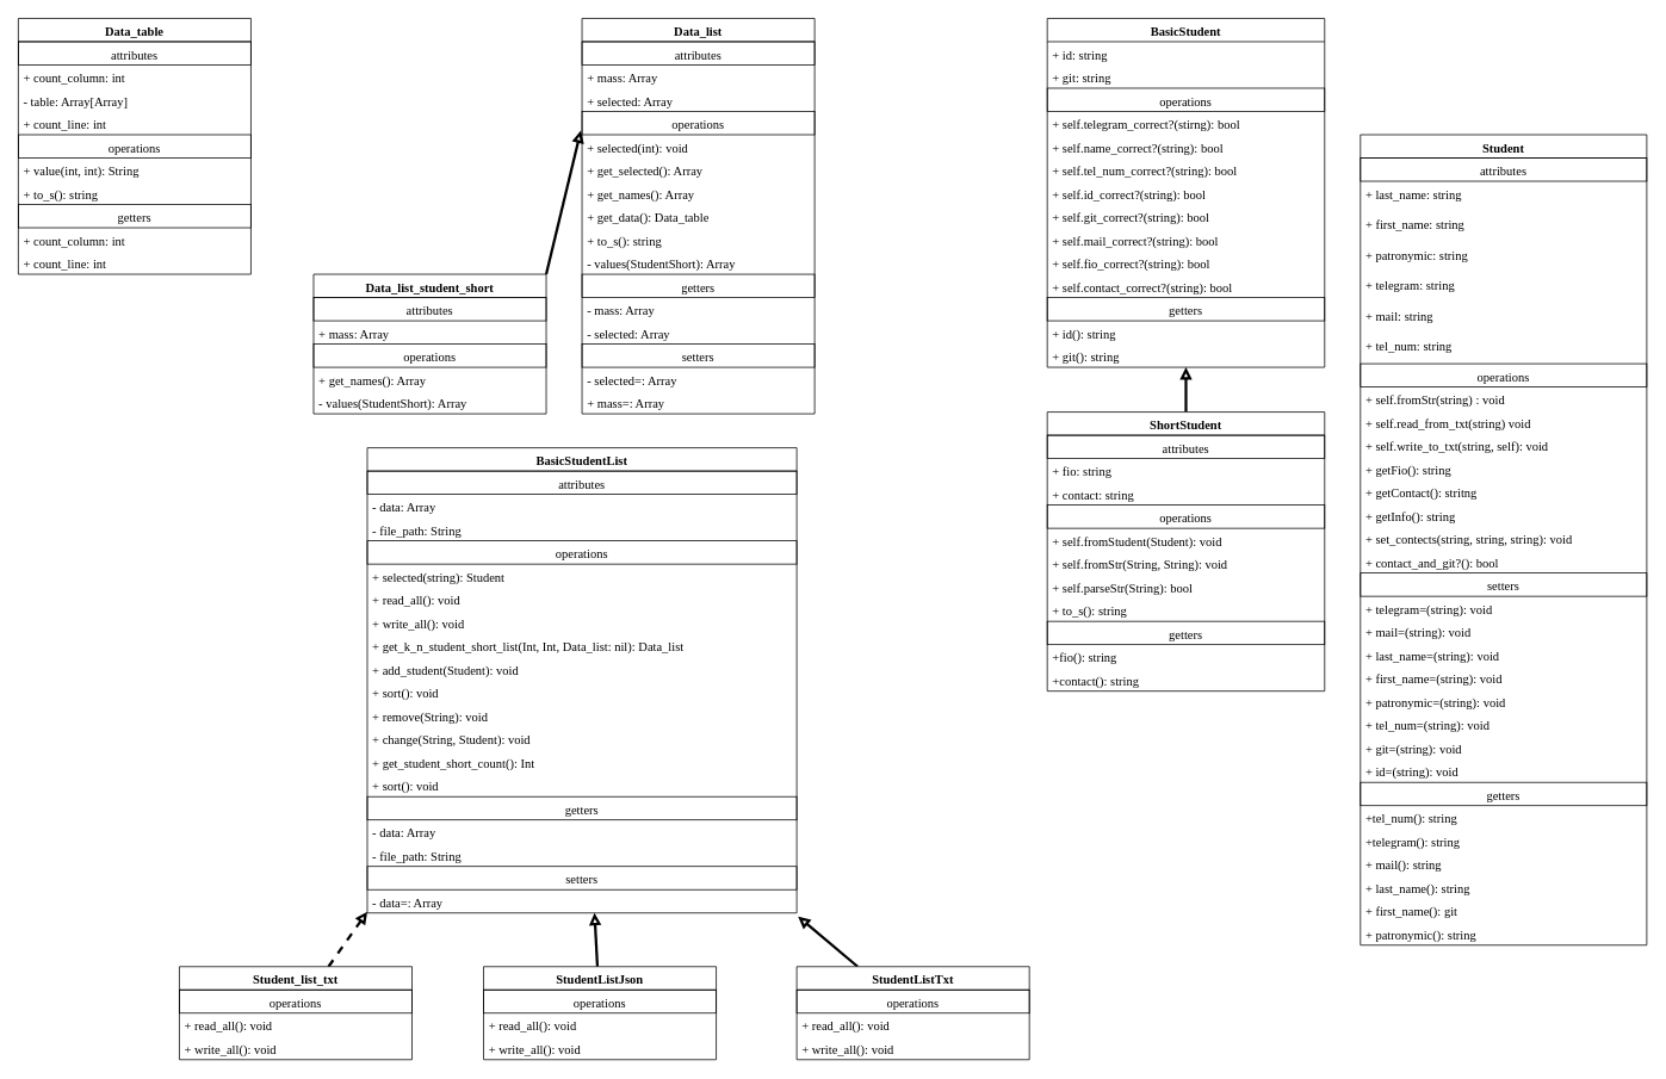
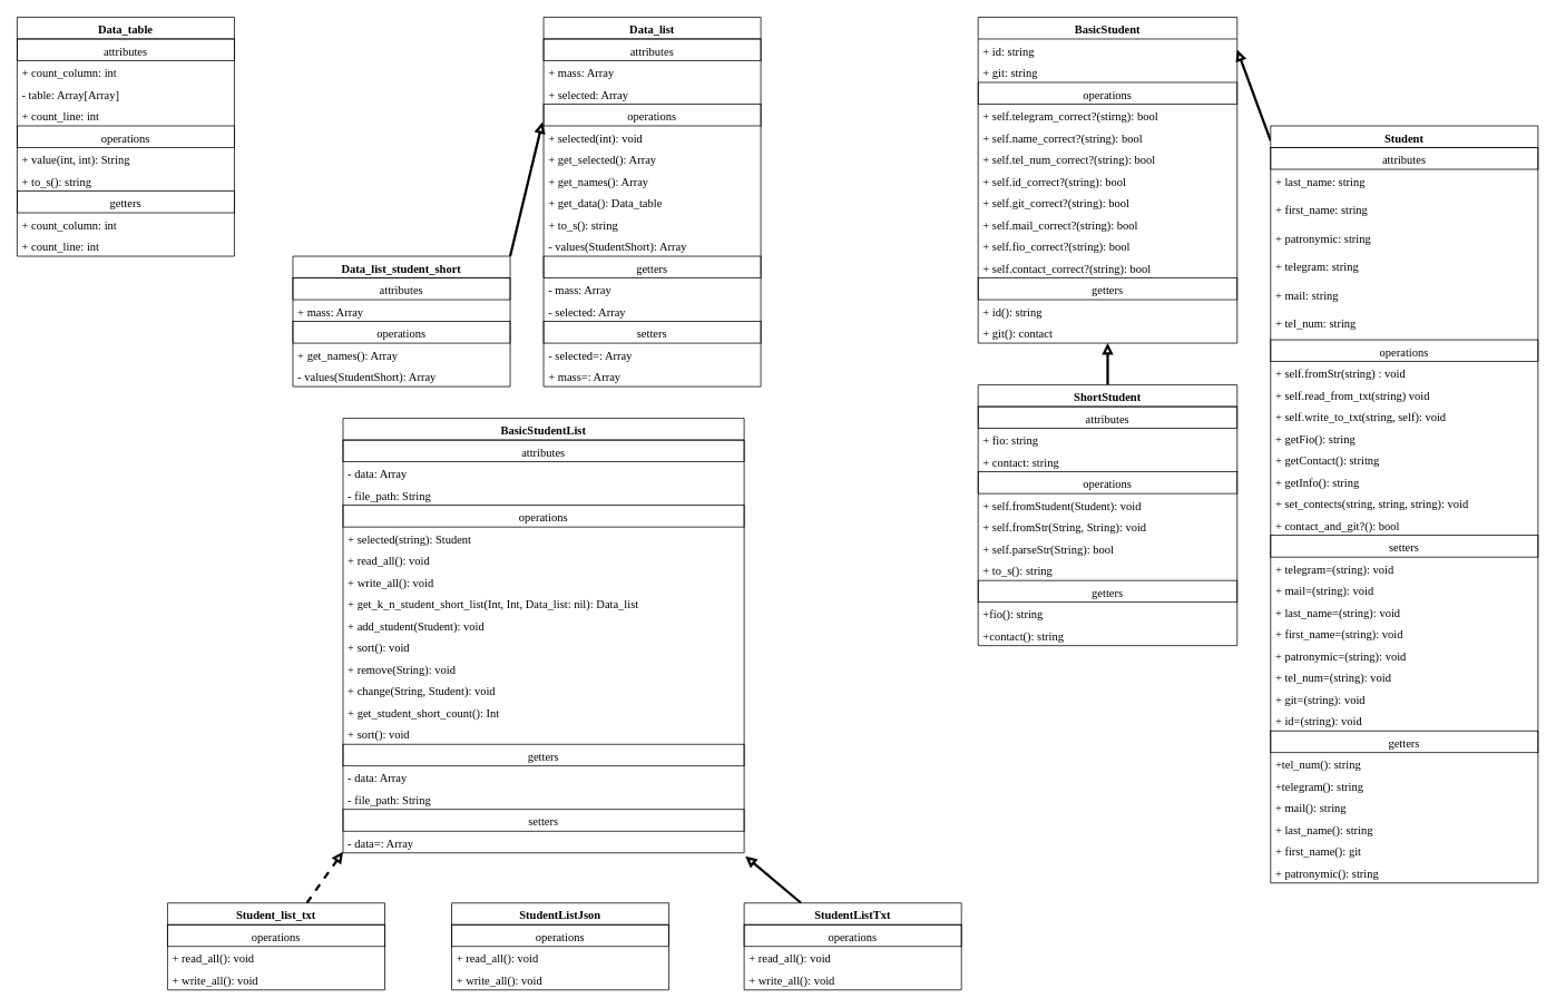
+ <mxCell id="30" style="edgeStyle=none;html=1;entryX=1;entryY=0.5;entryDx=0;entryDy=0;fontFamily=Verdana;fontSize=14;endArrow=block;endFill=0;strokeWidth=3;" parent="1" source="31" target="3" edge="1"><mxGeometry relative="1" as="geometry" /></mxCell>
- <mxCell id="16" value="+ git(): string" style="text;strokeColor=none;fillColor=none;align=left;verticalAlign=top;spacingLeft=4;spacingRight=4;overflow=hidden;rotatable=0;points=[[0,0.5],[1,0.5]];portConstraint=eastwest;fontFamily=Verdana;fontSize=14;" parent="2" vertex="1"><mxGeometry y="364" width="310" height="26" as="geometry" /></mxCell>
+ <mxCell id="16" value="+ git(): contact" style="text;strokeColor=none;fillColor=none;align=left;verticalAlign=top;spacingLeft=4;spacingRight=4;overflow=hidden;rotatable=0;points=[[0,0.5],[1,0.5]];portConstraint=eastwest;fontFamily=Verdana;fontSize=14;" parent="2" vertex="1"><mxGeometry y="364" width="310" height="26" as="geometry" /></mxCell>
- <mxCell id="124" style="rounded=0;orthogonalLoop=1;jettySize=auto;html=1;endArrow=block;endFill=0;strokeWidth=3;" edge="1" parent="1" source="125" target="104"><mxGeometry relative="1" as="geometry" /></mxCell>
